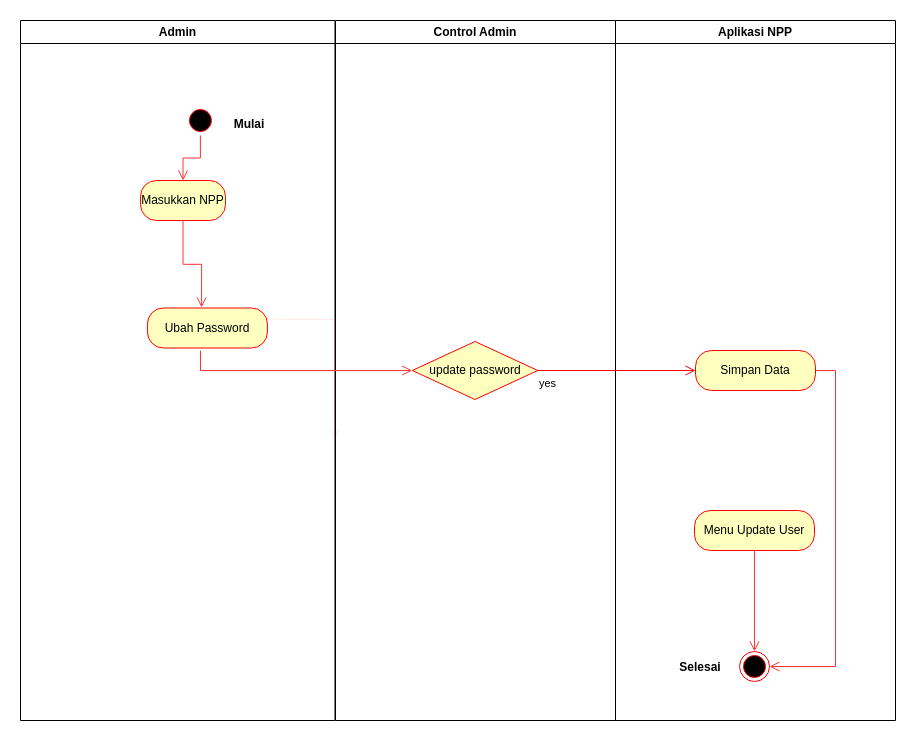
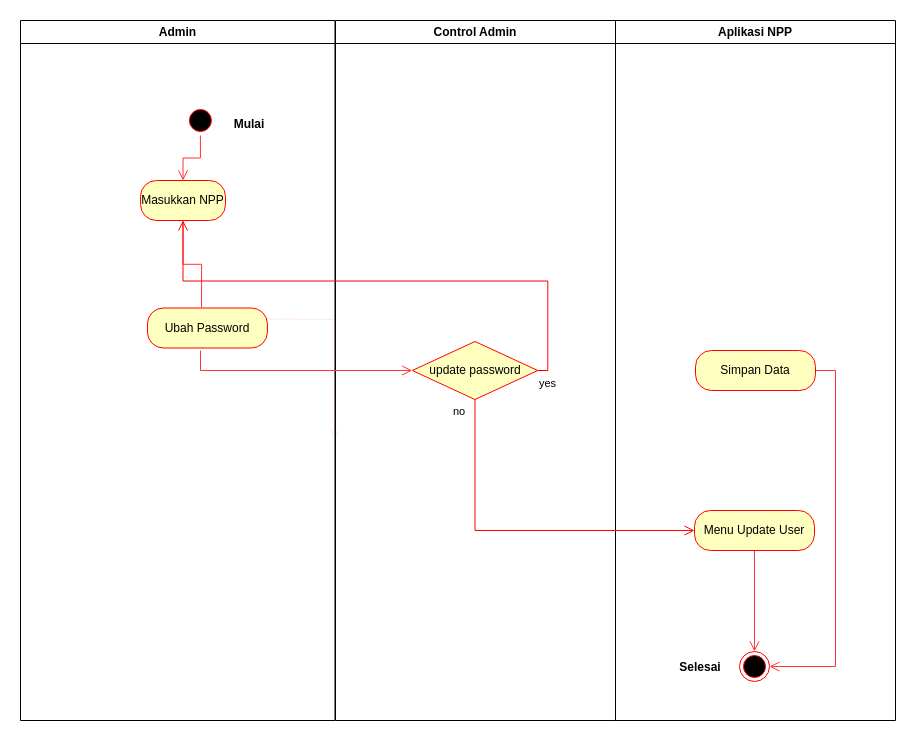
- <mxCell id="9" style="edgeStyle=orthogonalEdgeStyle;rounded=0;orthogonalLoop=1;jettySize=auto;html=1;exitX=0.5;exitY=1;exitDx=0;exitDy=0;strokeColor=#FF3333;endArrow=open;endFill=0;endSize=8;entryX=0.451;entryY=-0.012;entryDx=0;entryDy=0;entryPerimeter=0;" edge="1" parent="2" source="8" target="6"><mxGeometry relative="1" as="geometry"><mxPoint x="189.93" y="125" as="sourcePoint" /><mxPoint x="190" y="170" as="targetPoint" /></mxGeometry></mxCell>
+ <mxCell id="9" style="edgeStyle=orthogonalEdgeStyle;rounded=0;orthogonalLoop=1;jettySize=auto;html=1;exitX=0.5;exitY=1;exitDx=0;exitDy=0;strokeColor=#FF3333;endArrow=none;endFill=0;endSize=8;entryX=0.451;entryY=-0.012;entryDx=0;entryDy=0;entryPerimeter=0;" edge="1" parent="2" source="8" target="6"><mxGeometry relative="1" as="geometry"><mxPoint x="189.93" y="125" as="sourcePoint" /><mxPoint x="190" y="170" as="targetPoint" /></mxGeometry></mxCell>
- <mxCell id="12" value="yes" style="edgeStyle=orthogonalEdgeStyle;html=1;align=left;verticalAlign=top;endArrow=open;endSize=8;strokeColor=#ff0000;rounded=0;exitX=1;exitY=0.5;exitDx=0;exitDy=0;entryX=0;entryY=0.5;entryDx=0;entryDy=0;" parent="1" source="11" target="18" edge="1"><mxGeometry x="-1" relative="1" as="geometry"><mxPoint x="670" y="609" as="targetPoint" /></mxGeometry></mxCell>
+ <mxCell id="12" value="yes" style="edgeStyle=orthogonalEdgeStyle;html=1;align=left;verticalAlign=top;endArrow=open;endSize=8;strokeColor=#ff0000;rounded=0;exitX=1;exitY=0.5;exitDx=0;exitDy=0;" parent="1" source="11" target="8" edge="1"><mxGeometry x="-1" relative="1" as="geometry"><mxPoint x="670" y="609" as="targetPoint" /></mxGeometry></mxCell>
+ <mxCell id="21" value="no" style="edgeStyle=orthogonalEdgeStyle;html=1;align=left;verticalAlign=bottom;endArrow=open;endSize=8;strokeColor=#ff0000;rounded=0;strokeWidth=1;exitX=0.5;exitY=1;exitDx=0;exitDy=0;entryX=0;entryY=0.5;entryDx=0;entryDy=0;" parent="1" source="11" target="20" edge="1"><mxGeometry x="-0.88" y="-24" relative="1" as="geometry"><mxPoint x="565" y="470" as="targetPoint" /><mxPoint x="495" y="475" as="sourcePoint" /><mxPoint as="offset" /></mxGeometry></mxCell>
